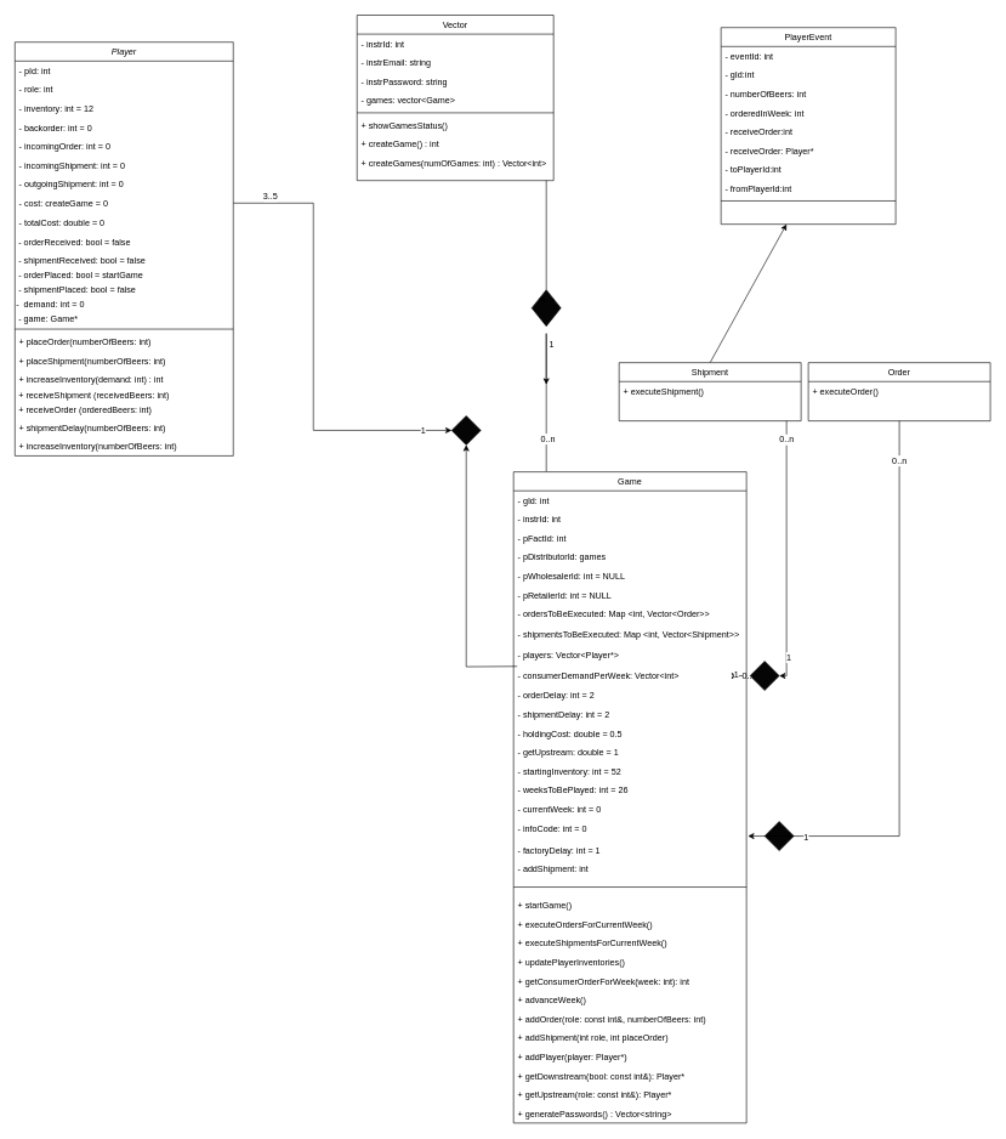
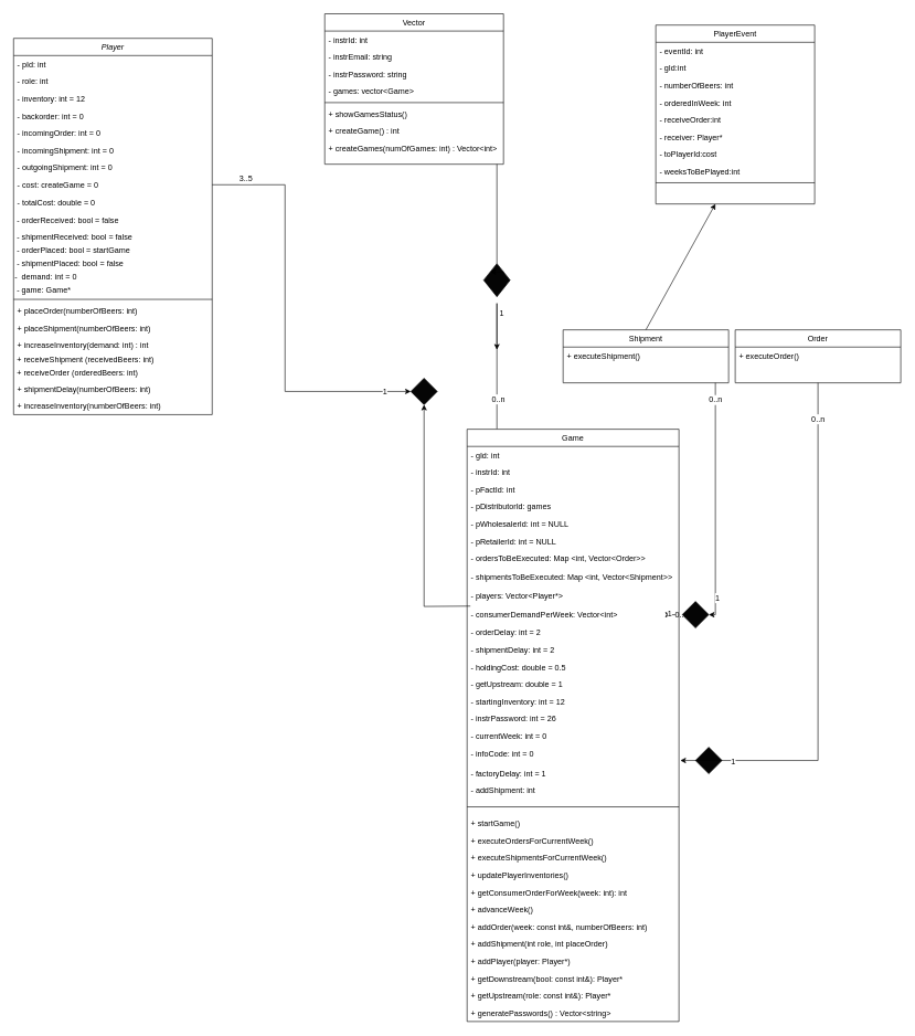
- <mxCell id="67" value="- receiveOrder: Player*" style="text;align=left;verticalAlign=top;spacingLeft=4;spacingRight=4;overflow=hidden;rotatable=0;points=[[0,0.5],[1,0.5]];portConstraint=eastwest;rounded=0;shadow=0;html=0;" parent="61" vertex="1"><mxGeometry y="156" width="240" height="26" as="geometry" /></mxCell>
+ <mxCell id="67" value="- receiver: Player*" style="text;align=left;verticalAlign=top;spacingLeft=4;spacingRight=4;overflow=hidden;rotatable=0;points=[[0,0.5],[1,0.5]];portConstraint=eastwest;rounded=0;shadow=0;html=0;" parent="61" vertex="1"><mxGeometry y="156" width="240" height="26" as="geometry" /></mxCell>
- <mxCell id="68" value="- toPlayerId:int" style="text;align=left;verticalAlign=top;spacingLeft=4;spacingRight=4;overflow=hidden;rotatable=0;points=[[0,0.5],[1,0.5]];portConstraint=eastwest;rounded=0;shadow=0;html=0;" parent="61" vertex="1"><mxGeometry y="182" width="240" height="26" as="geometry" /></mxCell>
+ <mxCell id="68" value="- toPlayerId:cost" style="text;align=left;verticalAlign=top;spacingLeft=4;spacingRight=4;overflow=hidden;rotatable=0;points=[[0,0.5],[1,0.5]];portConstraint=eastwest;rounded=0;shadow=0;html=0;" parent="61" vertex="1"><mxGeometry y="182" width="240" height="26" as="geometry" /></mxCell>
- <mxCell id="69" value="- fromPlayerId:int" style="text;align=left;verticalAlign=top;spacingLeft=4;spacingRight=4;overflow=hidden;rotatable=0;points=[[0,0.5],[1,0.5]];portConstraint=eastwest;rounded=0;shadow=0;html=0;" parent="61" vertex="1"><mxGeometry y="208" width="240" height="26" as="geometry" /></mxCell>
+ <mxCell id="69" value="- weeksToBePlayed:int" style="text;align=left;verticalAlign=top;spacingLeft=4;spacingRight=4;overflow=hidden;rotatable=0;points=[[0,0.5],[1,0.5]];portConstraint=eastwest;rounded=0;shadow=0;html=0;" parent="61" vertex="1"><mxGeometry y="208" width="240" height="26" as="geometry" /></mxCell>
- <mxCell id="86" value="- startingInventory: int = 52" style="text;align=left;verticalAlign=top;spacingLeft=4;spacingRight=4;overflow=hidden;rotatable=0;points=[[0,0.5],[1,0.5]];portConstraint=eastwest;rounded=0;shadow=0;html=0;" parent="71" vertex="1"><mxGeometry y="398" width="320" height="26" as="geometry" /></mxCell>
+ <mxCell id="86" value="- startingInventory: int = 12" style="text;align=left;verticalAlign=top;spacingLeft=4;spacingRight=4;overflow=hidden;rotatable=0;points=[[0,0.5],[1,0.5]];portConstraint=eastwest;rounded=0;shadow=0;html=0;" parent="71" vertex="1"><mxGeometry y="398" width="320" height="26" as="geometry" /></mxCell>
- <mxCell id="87" value="- weeksToBePlayed: int = 26" style="text;align=left;verticalAlign=top;spacingLeft=4;spacingRight=4;overflow=hidden;rotatable=0;points=[[0,0.5],[1,0.5]];portConstraint=eastwest;rounded=0;shadow=0;html=0;" parent="71" vertex="1"><mxGeometry y="424" width="320" height="26" as="geometry" /></mxCell>
+ <mxCell id="87" value="- instrPassword: int = 26" style="text;align=left;verticalAlign=top;spacingLeft=4;spacingRight=4;overflow=hidden;rotatable=0;points=[[0,0.5],[1,0.5]];portConstraint=eastwest;rounded=0;shadow=0;html=0;" parent="71" vertex="1"><mxGeometry y="424" width="320" height="26" as="geometry" /></mxCell>
- <mxCell id="99" value="+ addOrder(role: const int&amp;, numberOfBeers: int)" style="text;align=left;verticalAlign=top;spacingLeft=4;spacingRight=4;overflow=hidden;rotatable=0;points=[[0,0.5],[1,0.5]];portConstraint=eastwest;rounded=0;shadow=0;html=0;" parent="71" vertex="1"><mxGeometry y="738" width="320" height="26" as="geometry" /></mxCell>
+ <mxCell id="99" value="+ addOrder(week: const int&amp;, numberOfBeers: int)" style="text;align=left;verticalAlign=top;spacingLeft=4;spacingRight=4;overflow=hidden;rotatable=0;points=[[0,0.5],[1,0.5]];portConstraint=eastwest;rounded=0;shadow=0;html=0;" parent="71" vertex="1"><mxGeometry y="738" width="320" height="26" as="geometry" /></mxCell>
